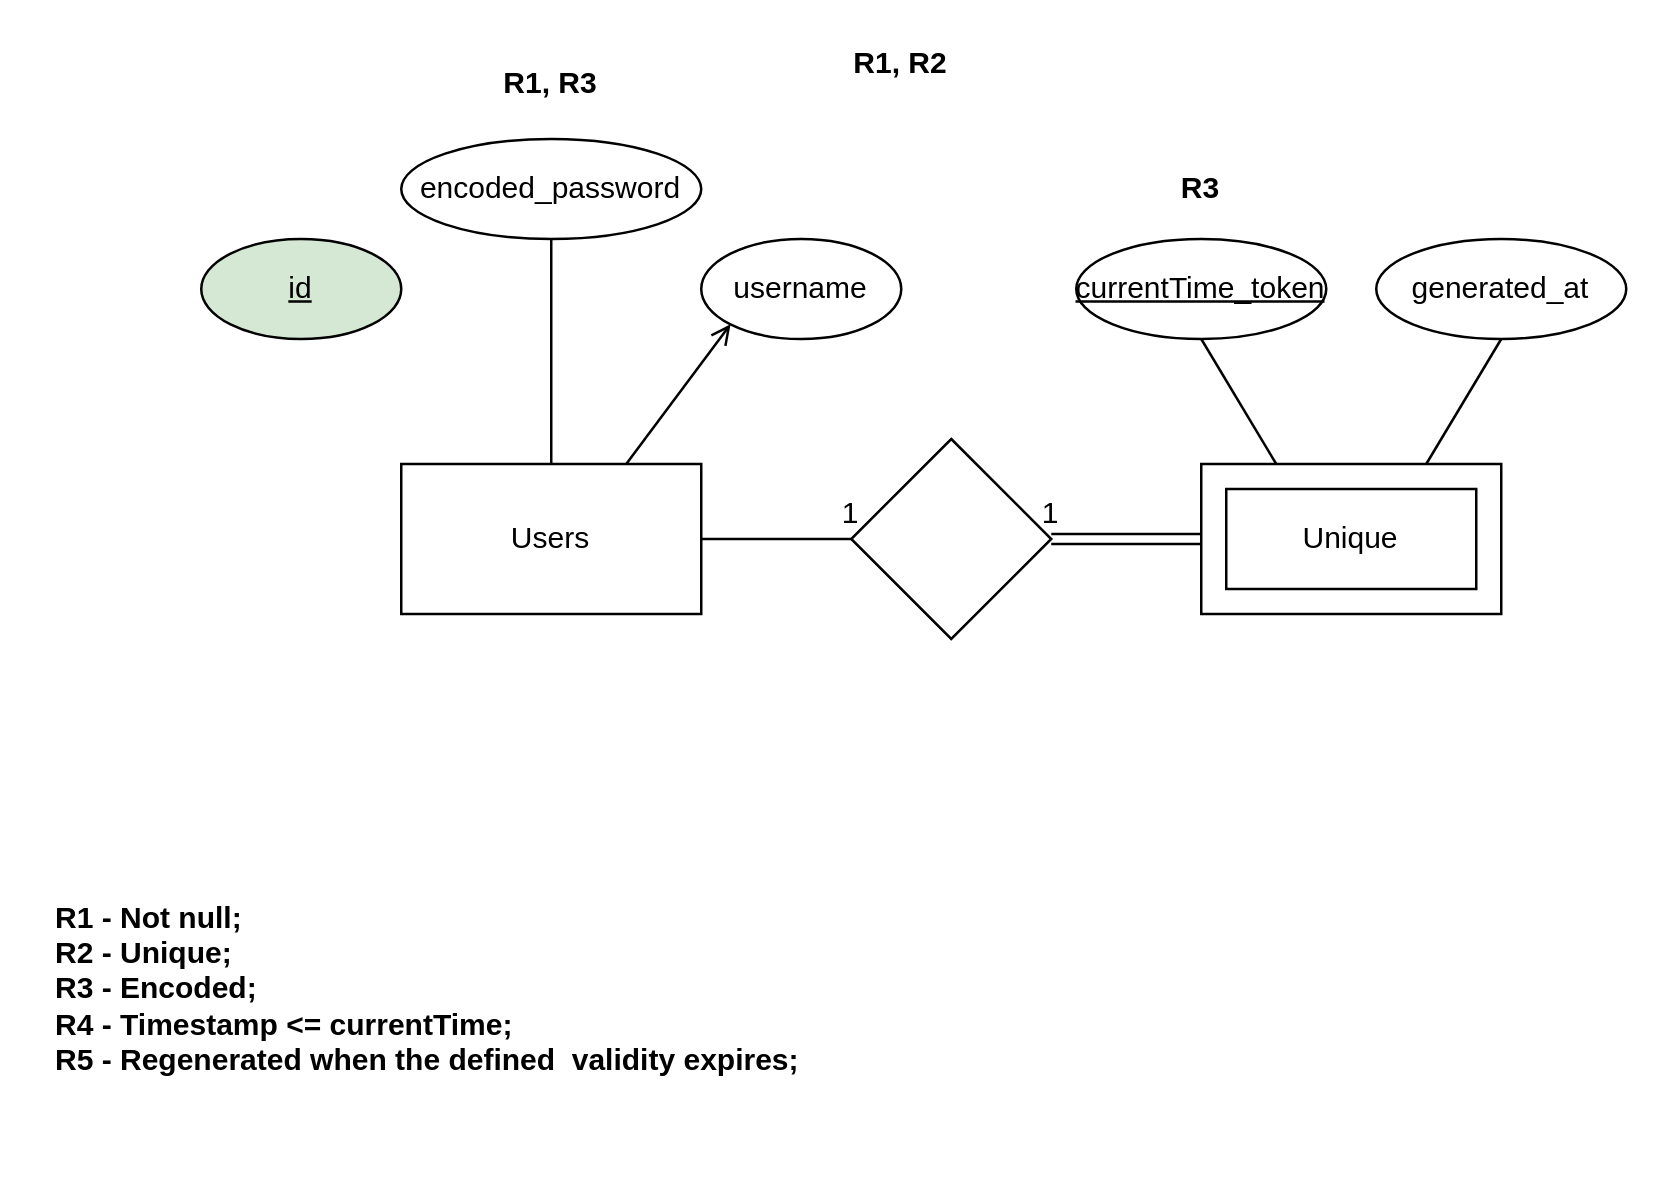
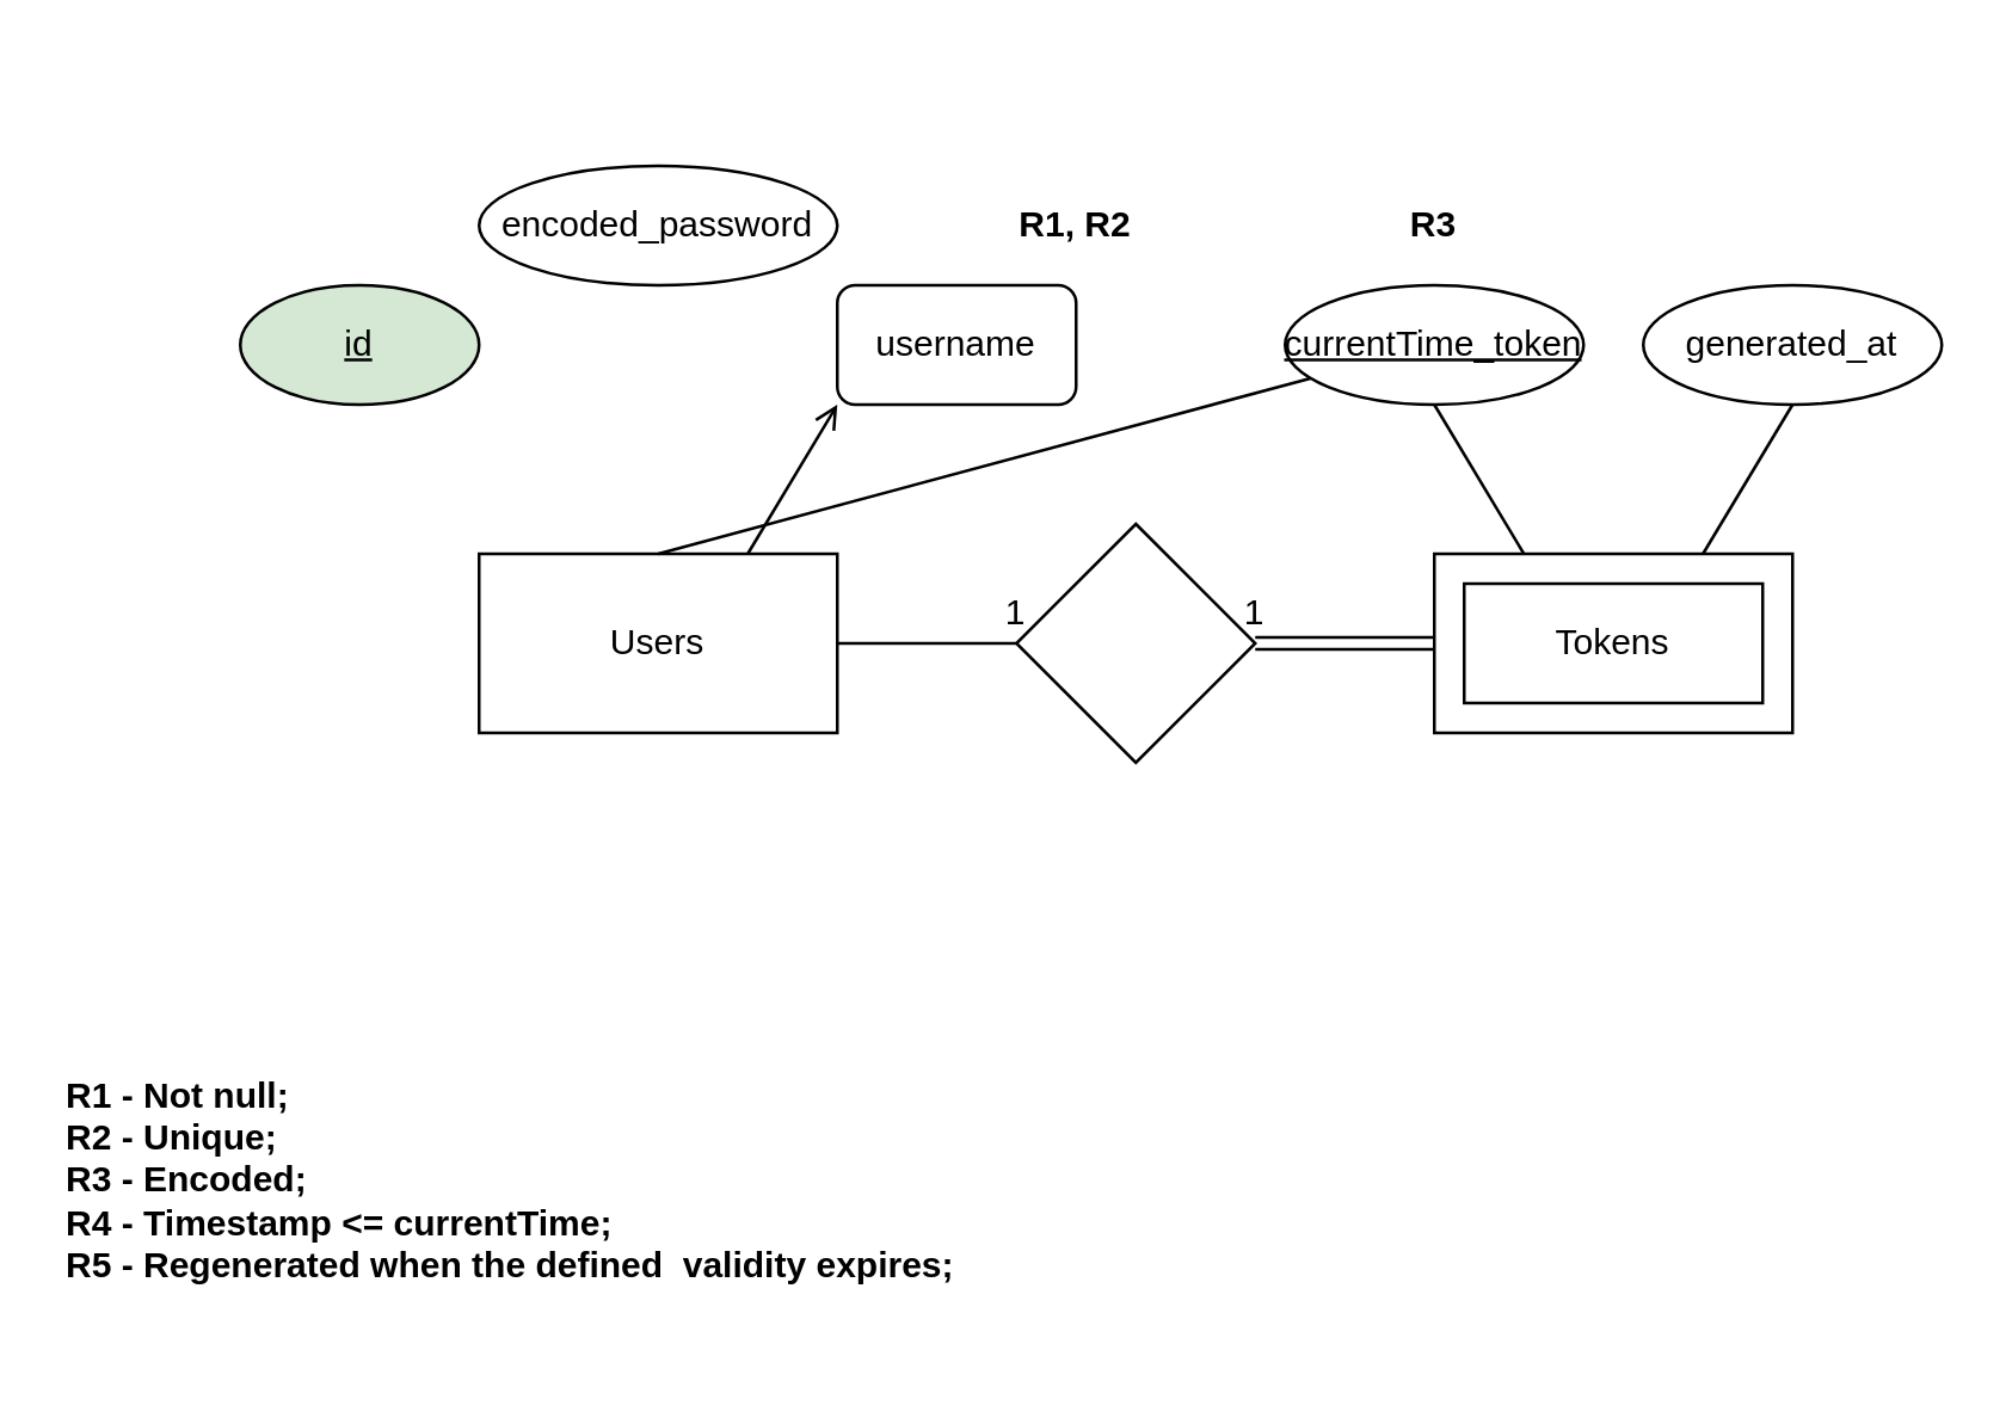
- <mxCell id="9" value="&lt;b&gt;R1, R2&lt;/b&gt;" style="text;html=1;strokeColor=none;fillColor=none;align=center;verticalAlign=middle;whiteSpace=wrap;rounded=0;" parent="1" vertex="1"><mxGeometry x="330" y="15" width="60" height="20" as="geometry" /></mxCell>
+ <mxCell id="9" value="&lt;b&gt;R1, R2&lt;/b&gt;" style="text;html=1;strokeColor=none;fillColor=none;align=center;verticalAlign=middle;whiteSpace=wrap;rounded=0;" parent="1" vertex="1"><mxGeometry x="330" y="65" width="60" height="20" as="geometry" /></mxCell>
- <mxCell id="22" value="&lt;b&gt;R1, R3&lt;/b&gt;" style="text;html=1;strokeColor=none;fillColor=none;align=center;verticalAlign=middle;whiteSpace=wrap;rounded=0;" vertex="1" parent="1"><mxGeometry x="190" y="20" width="60" height="25" as="geometry" /></mxCell>
- <mxCell id="4" value="username" style="ellipse;whiteSpace=wrap;html=1;" parent="1" vertex="1"><mxGeometry x="280" y="95" width="80" height="40" as="geometry" /></mxCell>
+ <mxCell id="4" value="username" style="whiteSpace=wrap;html=1;rounded=1;" parent="1" vertex="1"><mxGeometry x="280" y="95" width="80" height="40" as="geometry" /></mxCell>
- <mxCell id="5" value="" style="endArrow=none;html=1;rounded=0;exitX=0.5;exitY=0;exitDx=0;exitDy=0;entryX=0.5;entryY=1;entryDx=0;entryDy=0;" parent="1" source="2" target="6" edge="1"><mxGeometry width="50" height="50" relative="1" as="geometry"><mxPoint x="240" y="175" as="sourcePoint" /><mxPoint x="220" y="135" as="targetPoint" /></mxGeometry></mxCell>
+ <mxCell id="5" value="" style="endArrow=none;html=1;rounded=0;exitX=0.5;exitY=0;exitDx=0;exitDy=0;" parent="1" source="2" target="18" edge="1"><mxGeometry width="50" height="50" relative="1" as="geometry"><mxPoint x="240" y="175" as="sourcePoint" /><mxPoint x="220" y="135" as="targetPoint" /></mxGeometry></mxCell>
- <mxCell id="11" value="Unique" style="rounded=0;whiteSpace=wrap;html=1;" parent="1" vertex="1"><mxGeometry x="490" y="195" width="100" height="40" as="geometry" /></mxCell>
+ <mxCell id="11" value="Tokens" style="rounded=0;whiteSpace=wrap;html=1;" parent="1" vertex="1"><mxGeometry x="490" y="195" width="100" height="40" as="geometry" /></mxCell>
